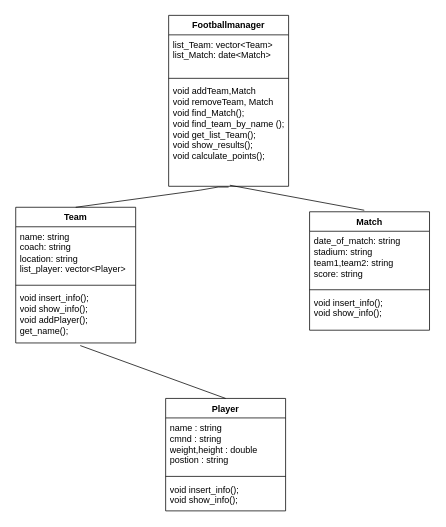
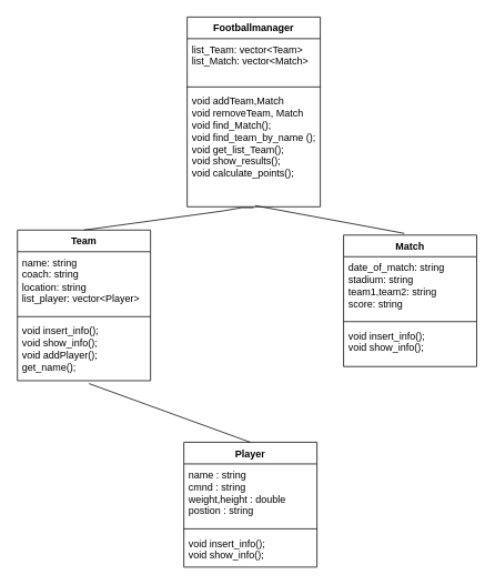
- <mxCell id="15" value="list_Team: vector&amp;lt;Team&amp;gt;&lt;br&gt;list_Match: date&amp;lt;Match&amp;gt;" style="text;strokeColor=none;fillColor=none;align=left;verticalAlign=top;spacingLeft=4;spacingRight=4;overflow=hidden;rotatable=0;points=[[0,0.5],[1,0.5]];portConstraint=eastwest;whiteSpace=wrap;html=1;" parent="14" vertex="1"><mxGeometry y="26" width="160" height="54" as="geometry" /></mxCell>
+ <mxCell id="15" value="list_Team: vector&amp;lt;Team&amp;gt;&lt;br&gt;list_Match: vector&amp;lt;Match&amp;gt;" style="text;strokeColor=none;fillColor=none;align=left;verticalAlign=top;spacingLeft=4;spacingRight=4;overflow=hidden;rotatable=0;points=[[0,0.5],[1,0.5]];portConstraint=eastwest;whiteSpace=wrap;html=1;" parent="14" vertex="1"><mxGeometry y="26" width="160" height="54" as="geometry" /></mxCell>
